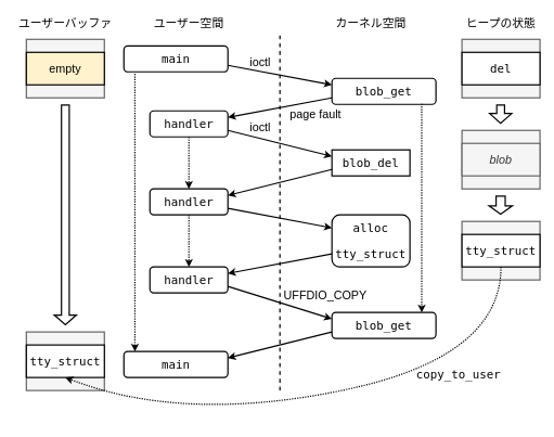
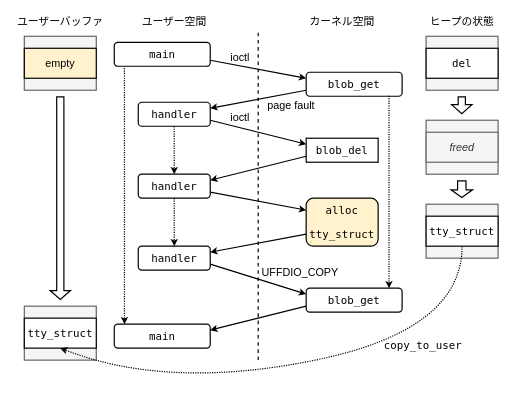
- <mxCell id="30" value="&lt;i&gt;blob&lt;/i&gt;" style="rounded=0;whiteSpace=wrap;html=1;fontSize=18;strokeWidth=2;fillColor=#f5f5f5;fontColor=#333333;strokeColor=#666666;" vertex="1" parent="1"><mxGeometry x="710" y="220" width="120" height="50" as="geometry" /></mxCell>
+ <mxCell id="30" value="&lt;i&gt;freed&lt;/i&gt;" style="rounded=0;whiteSpace=wrap;html=1;fontSize=18;strokeWidth=2;fillColor=#f5f5f5;fontColor=#333333;strokeColor=#666666;" vertex="1" parent="1"><mxGeometry x="710" y="220" width="120" height="50" as="geometry" /></mxCell>
- <mxCell id="18" value="&lt;div&gt;&lt;pre&gt;alloc&lt;/pre&gt;&lt;pre&gt;tty_struct&lt;/pre&gt;&lt;/div&gt;" style="rounded=1;whiteSpace=wrap;html=1;fontSize=18;strokeWidth=2;" vertex="1" parent="1"><mxGeometry x="510" y="330" width="120" height="80" as="geometry" /></mxCell>
+ <mxCell id="18" value="&lt;div&gt;&lt;pre&gt;alloc&lt;/pre&gt;&lt;pre&gt;tty_struct&lt;/pre&gt;&lt;/div&gt;" style="rounded=1;whiteSpace=wrap;html=1;fontSize=18;strokeWidth=2;fillColor=#fff2cc;" vertex="1" parent="1"><mxGeometry x="510" y="330" width="120" height="80" as="geometry" /></mxCell>
